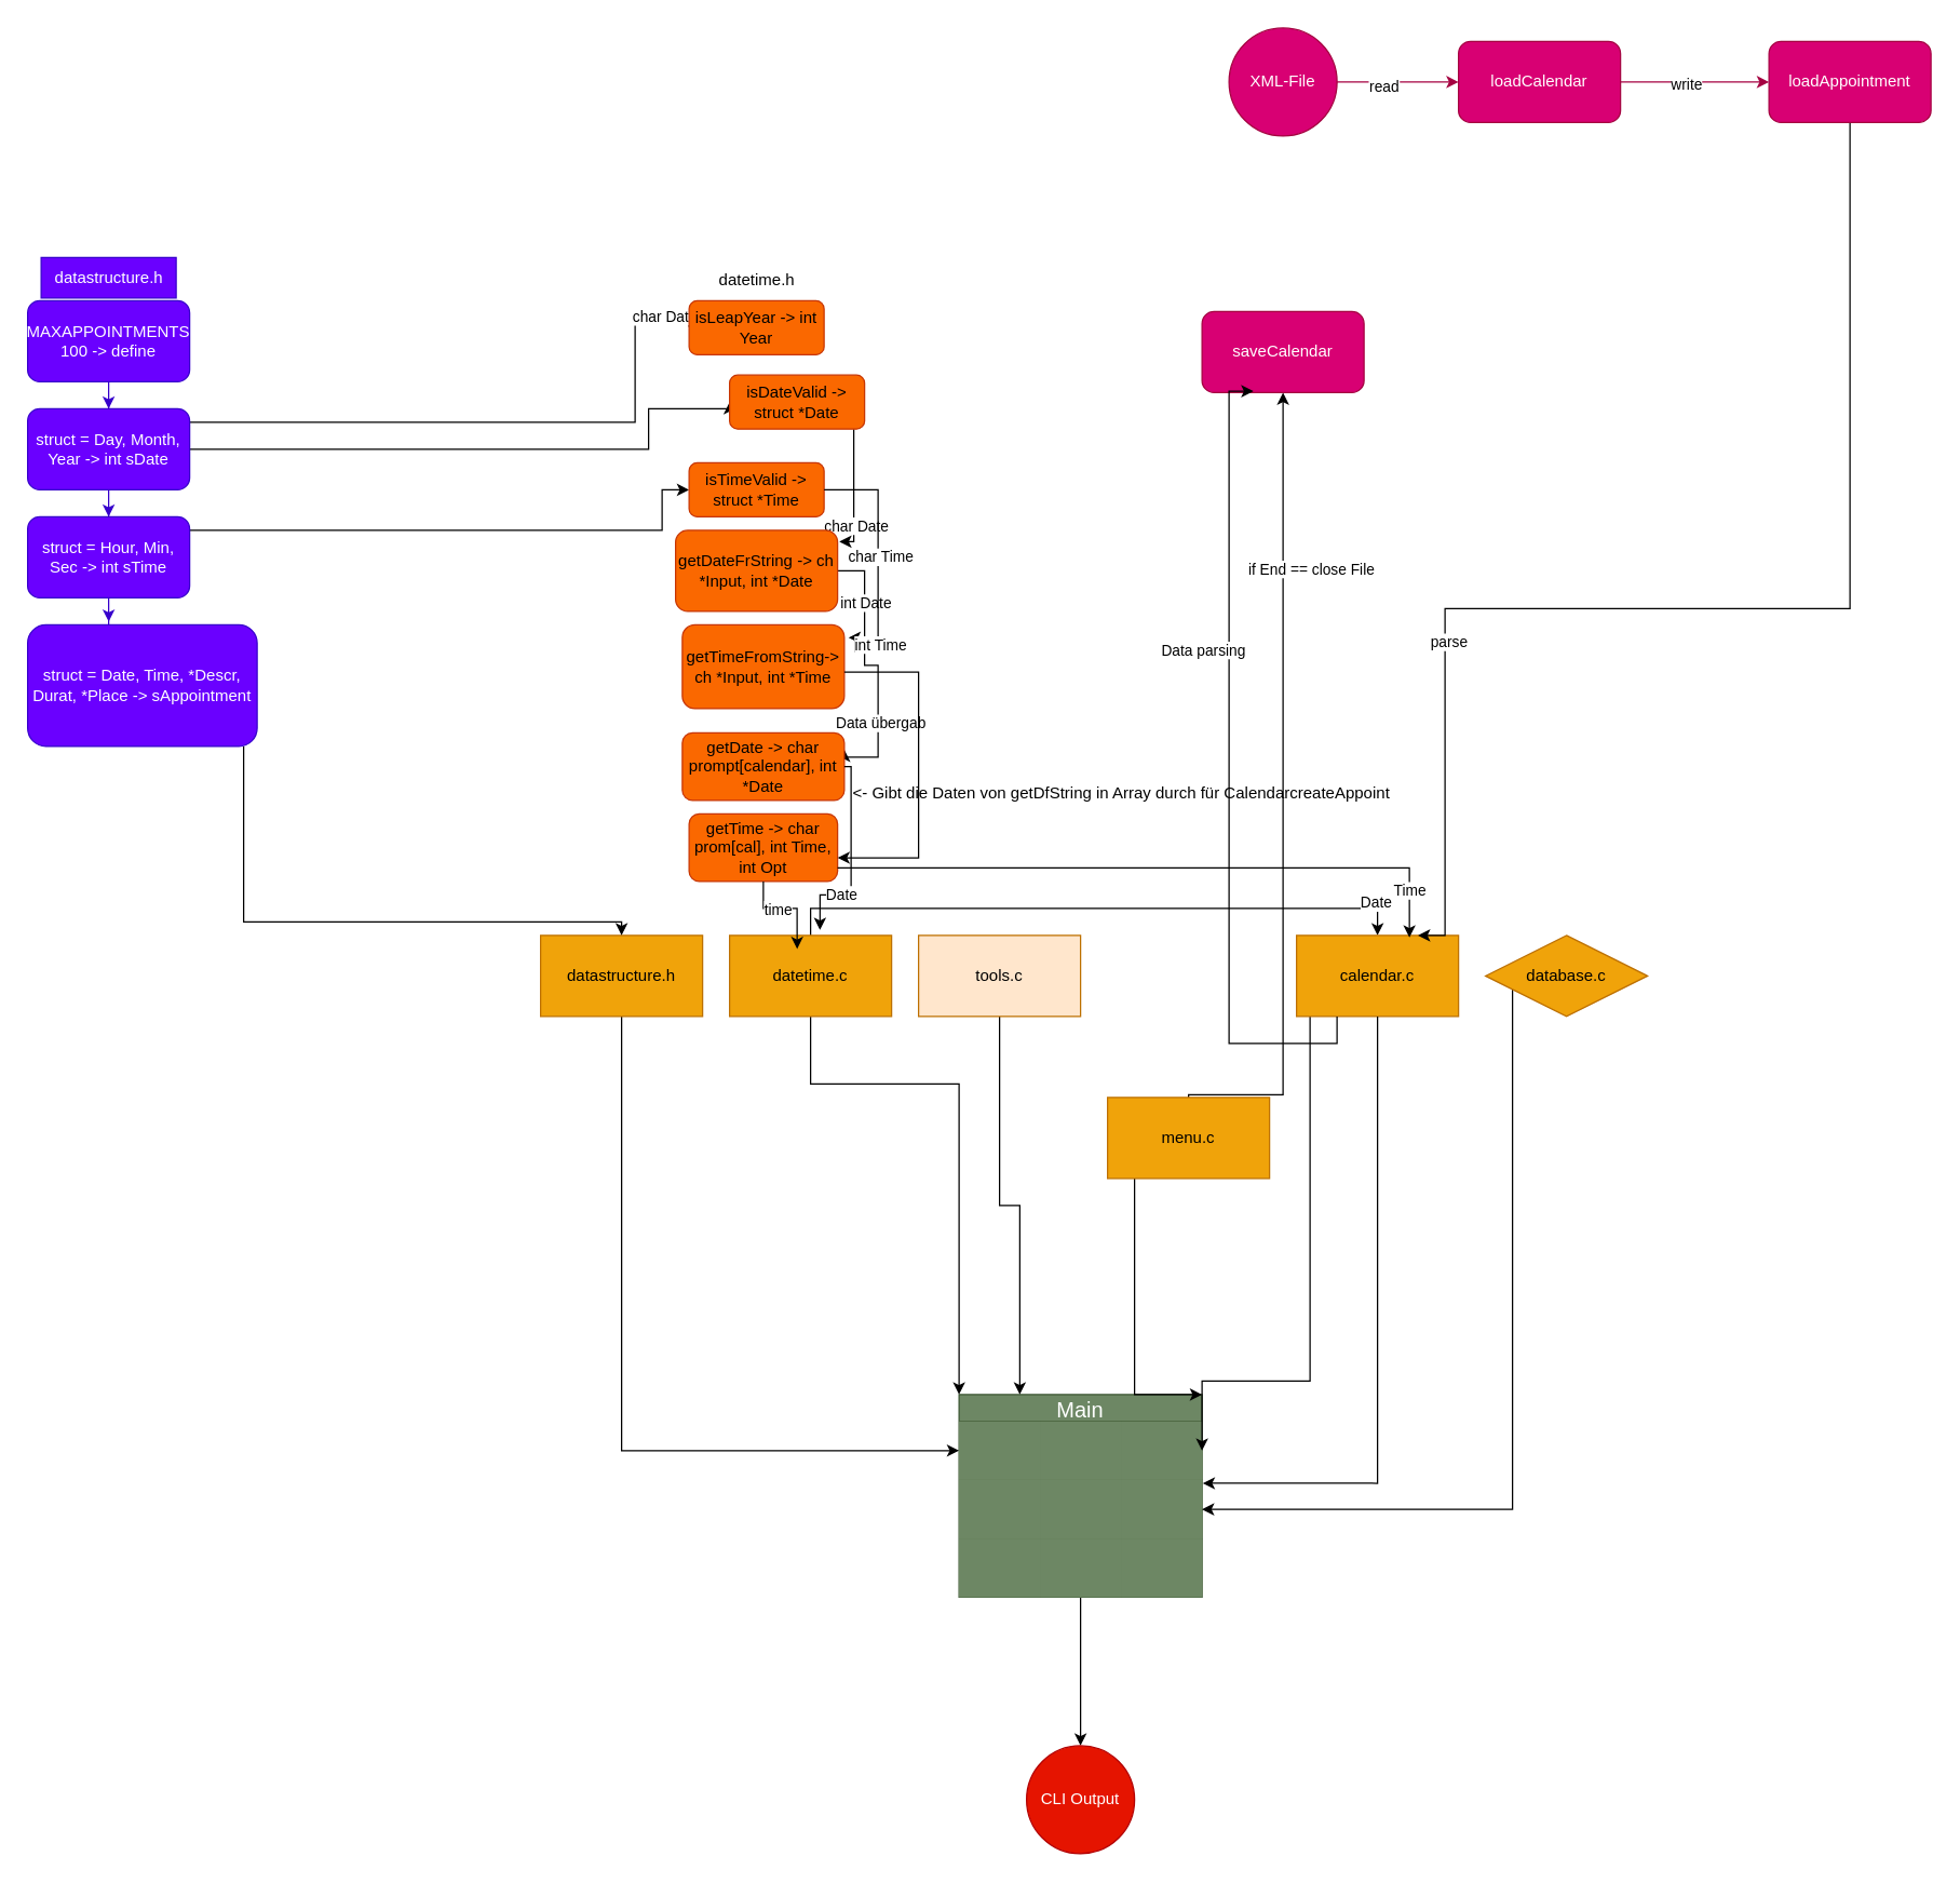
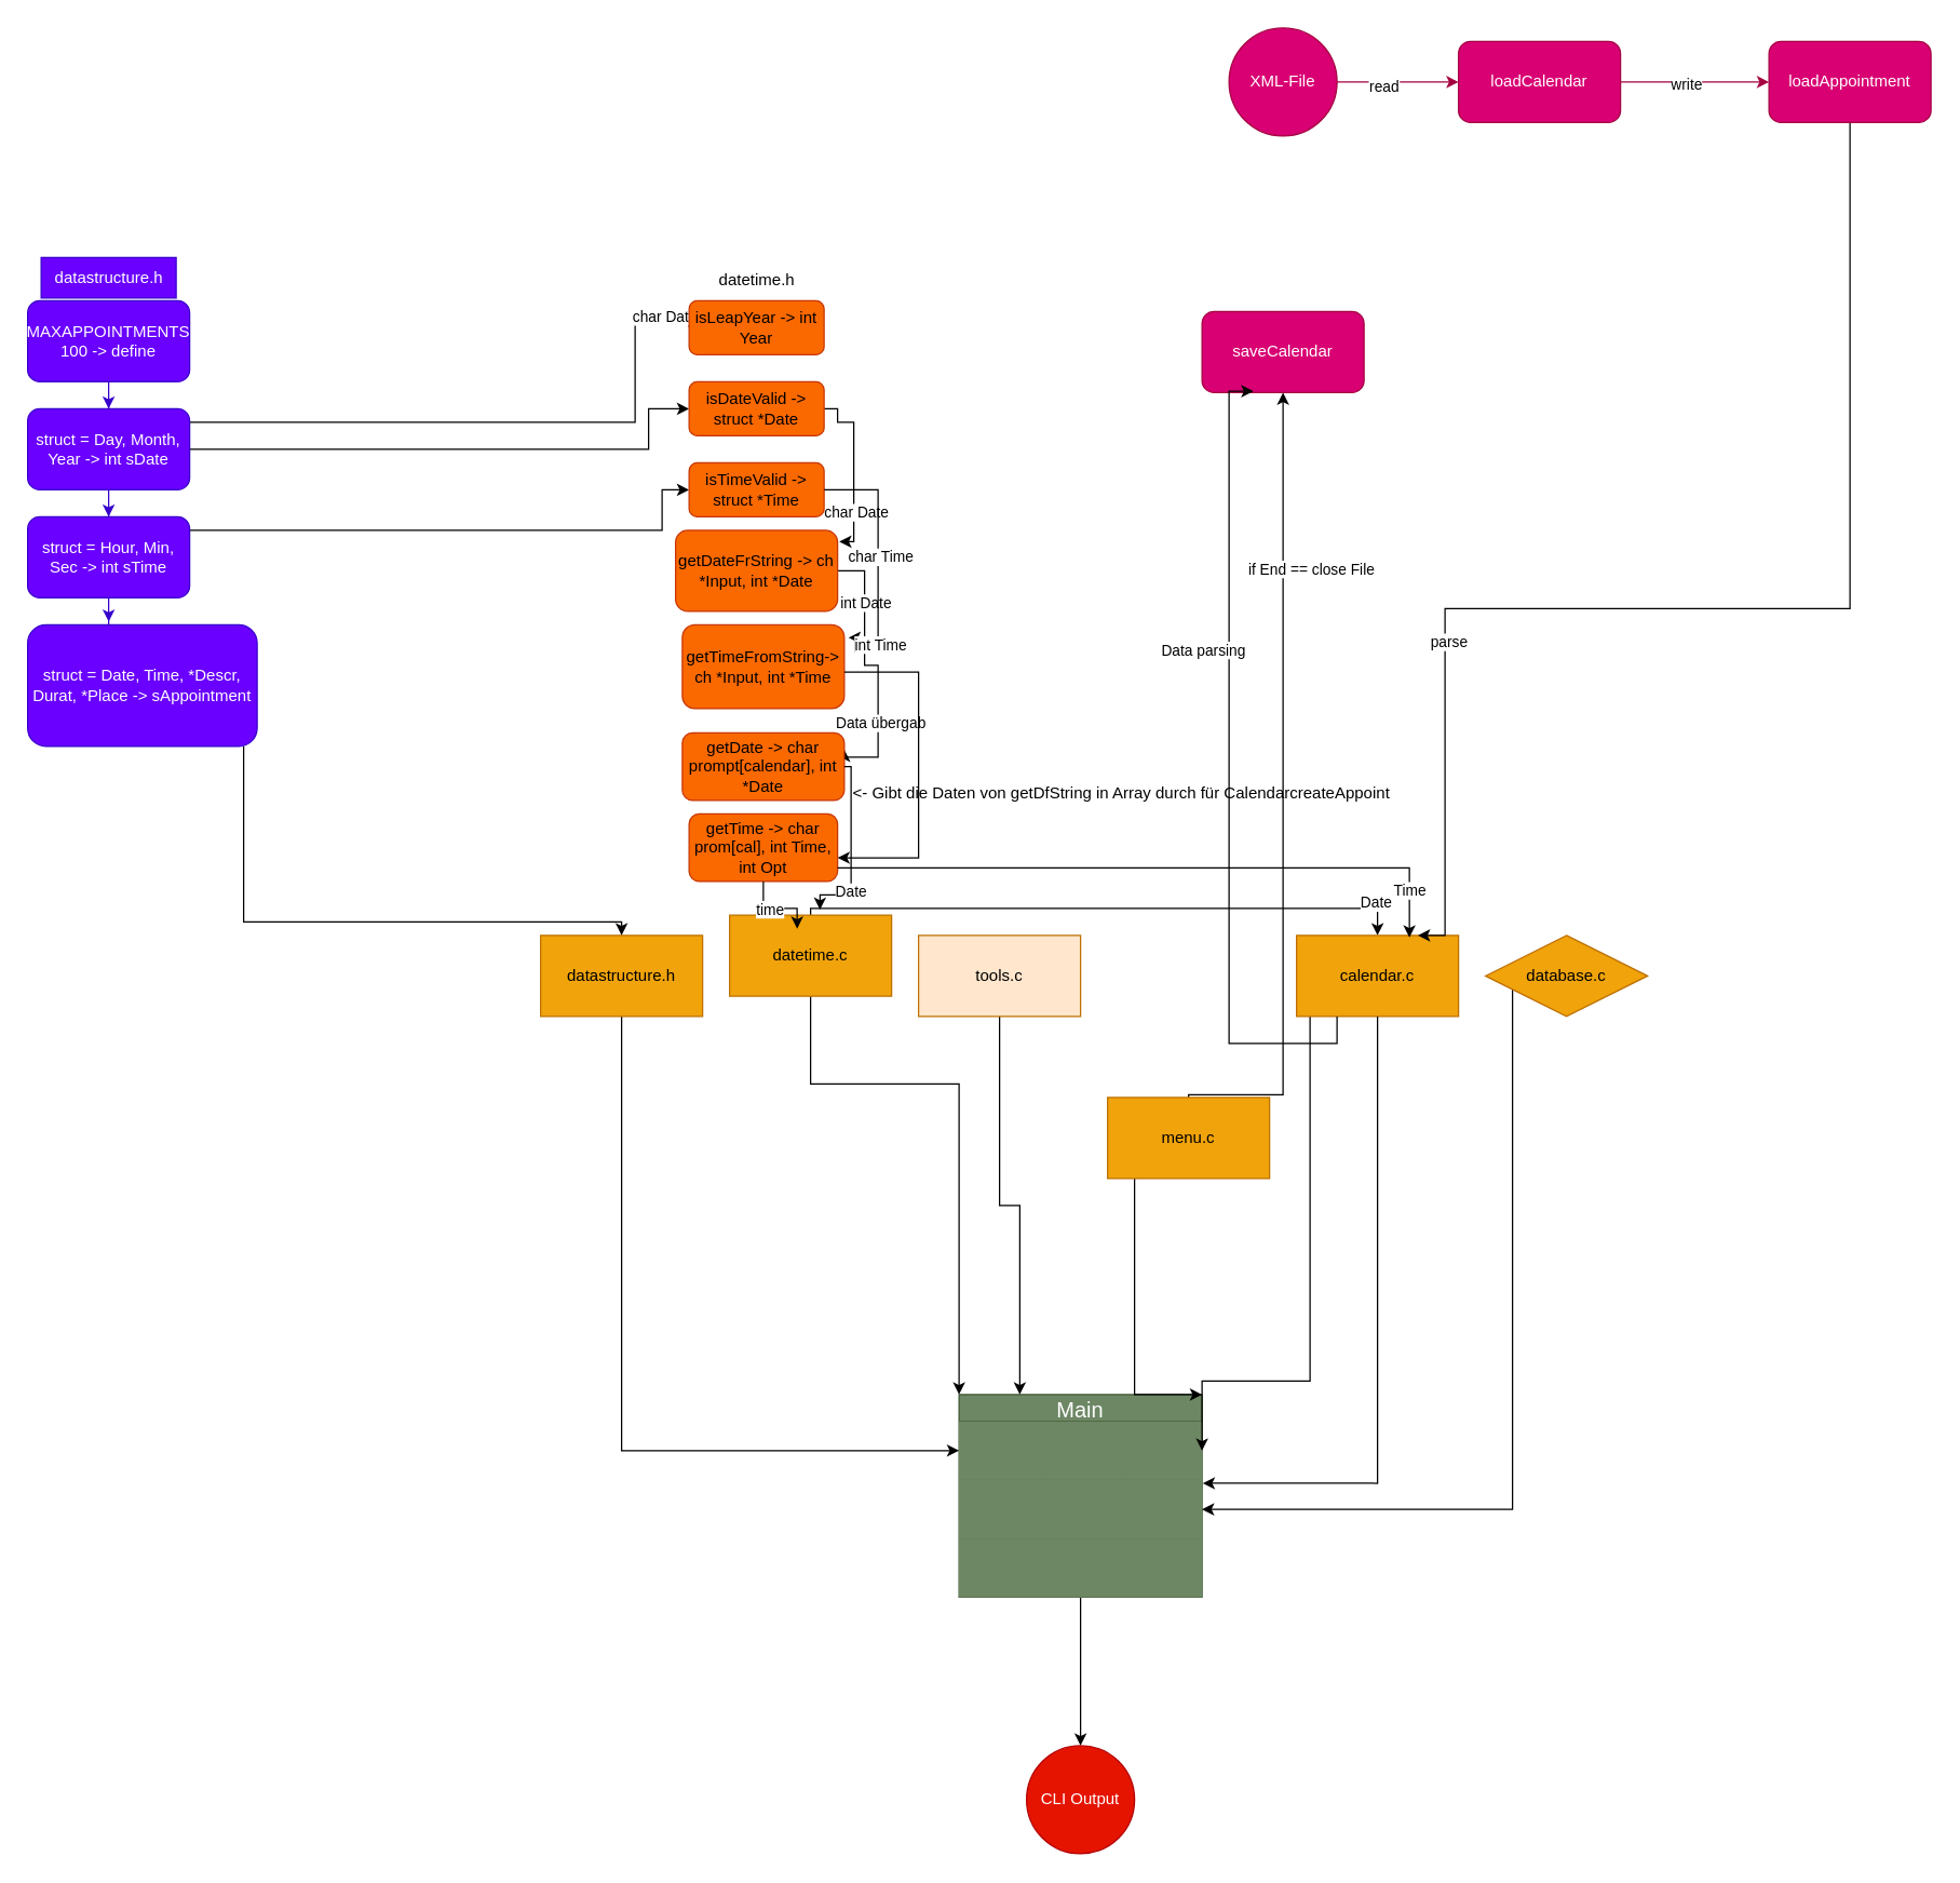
- <mxCell id="48" value="isDateValid -&amp;gt; struct *Date" style="rounded=1;whiteSpace=wrap;html=1;fillColor=#fa6800;fontColor=#000000;strokeColor=#C73500;" parent="1" vertex="1"><mxGeometry x="540" y="277" width="100" height="40" as="geometry" /></mxCell>
+ <mxCell id="48" value="isDateValid -&amp;gt; struct *Date" style="rounded=1;whiteSpace=wrap;html=1;fillColor=#fa6800;fontColor=#000000;strokeColor=#C73500;" parent="1" vertex="1"><mxGeometry x="510" y="282" width="100" height="40" as="geometry" /></mxCell>
- <mxCell id="21" value="datetime.c" style="whiteSpace=wrap;html=1;fillColor=#f0a30a;fontColor=#000000;strokeColor=#BD7000;" parent="1" vertex="1"><mxGeometry x="540" y="692" width="120" height="60" as="geometry" /></mxCell>
+ <mxCell id="21" value="datetime.c" style="whiteSpace=wrap;html=1;fillColor=#f0a30a;fontColor=#000000;strokeColor=#BD7000;" parent="1" vertex="1"><mxGeometry x="540" y="677" width="120" height="60" as="geometry" /></mxCell>
